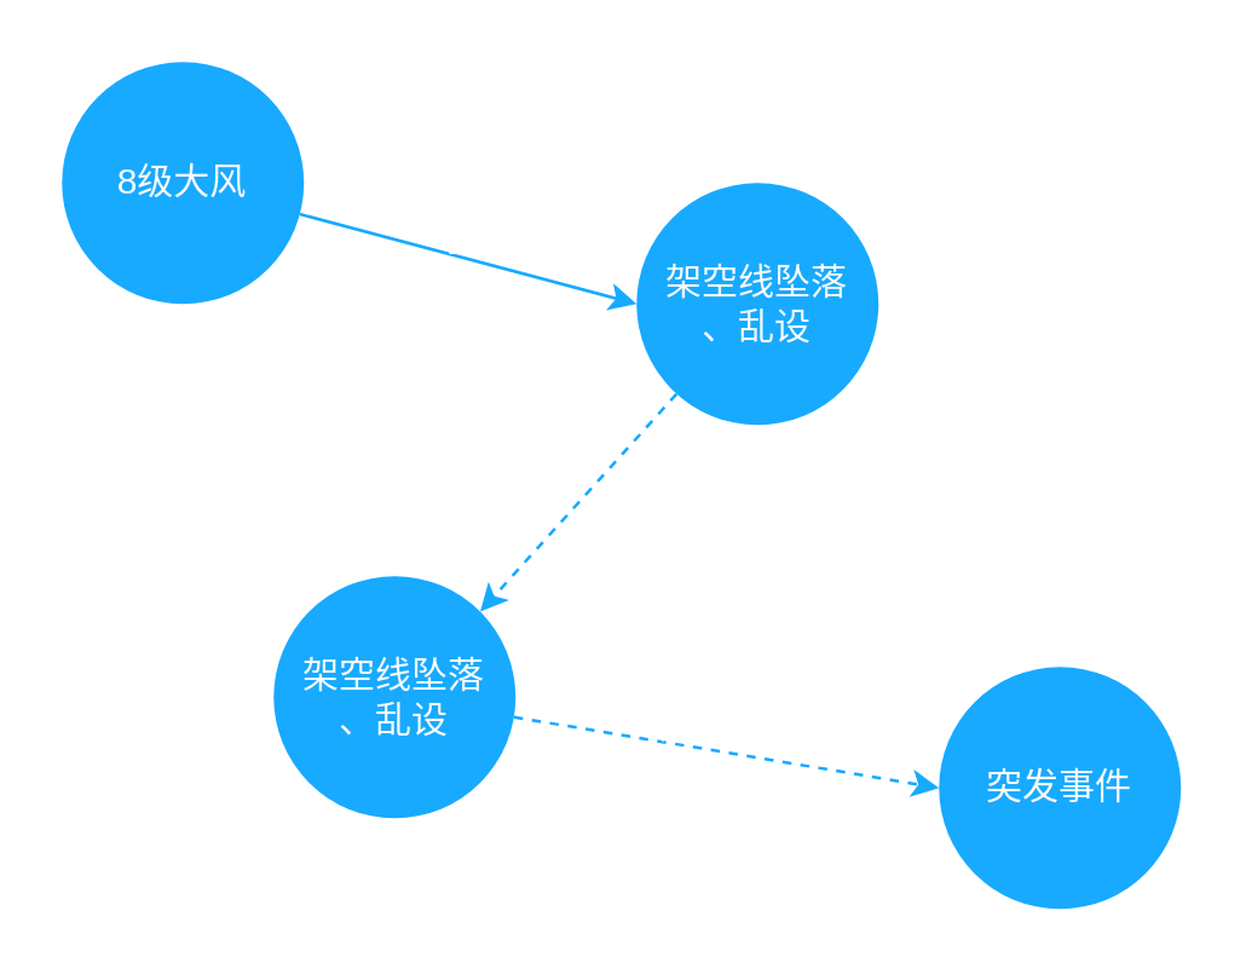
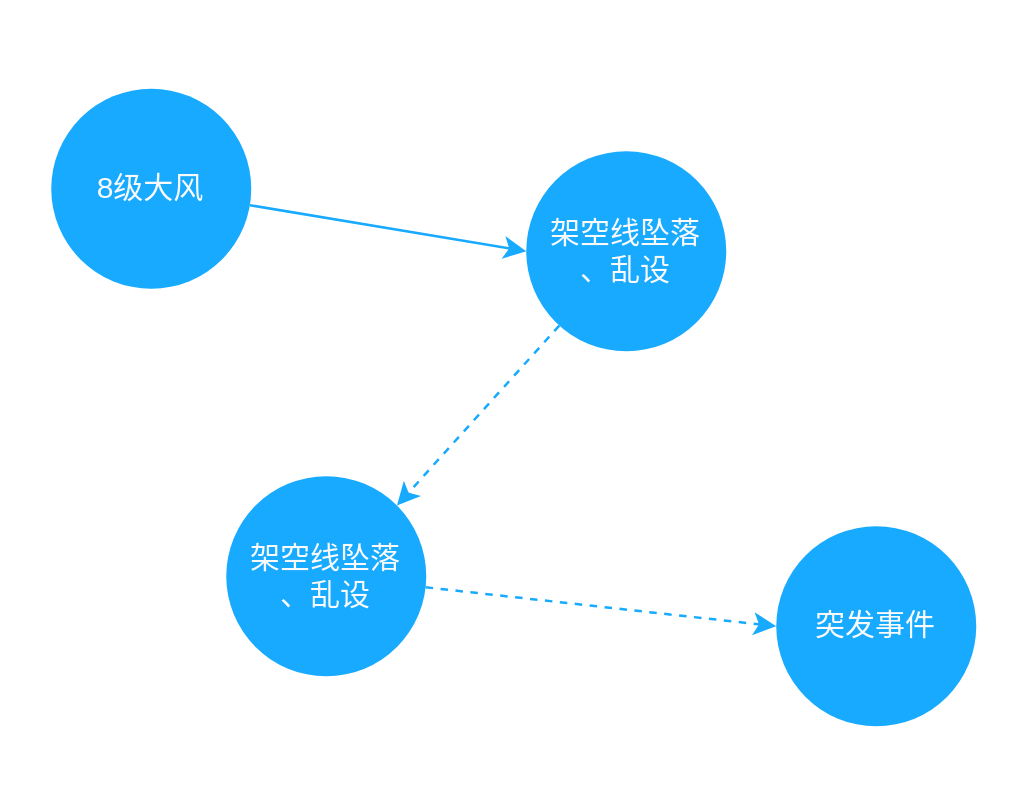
- <mxCell id="2" value="8级大风" style="ellipse;whiteSpace=wrap;html=1;aspect=fixed;fillColor=#17AAFF;strokeColor=none;fontColor=#FAFAFA;align=center;" vertex="1" parent="1"><mxGeometry x="20" y="20" width="80" height="80" as="geometry" /></mxCell>
+ <mxCell id="2" value="8级大风" style="ellipse;whiteSpace=wrap;html=1;aspect=fixed;fillColor=#17AAFF;strokeColor=none;fontColor=#FAFAFA;align=center;" vertex="1" parent="1"><mxGeometry x="20" y="35" width="80" height="80" as="geometry" /></mxCell>
- <mxCell id="11" value="&lt;font color=&quot;#ffffff&quot;&gt;所属大类&lt;/font&gt;" style="text;html=1;strokeColor=none;fillColor=none;align=center;verticalAlign=middle;whiteSpace=wrap;rounded=0;" vertex="1" parent="1"><mxGeometry x="210" y="230" width="56" height="20" as="geometry" /></mxCell>
- <mxCell id="5" value="突发事件" style="ellipse;whiteSpace=wrap;html=1;aspect=fixed;fillColor=#17AAFF;strokeColor=none;fontColor=#FAFAFA;align=center;" vertex="1" parent="1"><mxGeometry x="310" y="220" width="80" height="80" as="geometry" /></mxCell>
+ <mxCell id="5" value="突发事件" style="ellipse;whiteSpace=wrap;html=1;aspect=fixed;fillColor=#17AAFF;strokeColor=none;fontColor=#FAFAFA;align=center;" vertex="1" parent="1"><mxGeometry x="310" y="210" width="80" height="80" as="geometry" /></mxCell>
